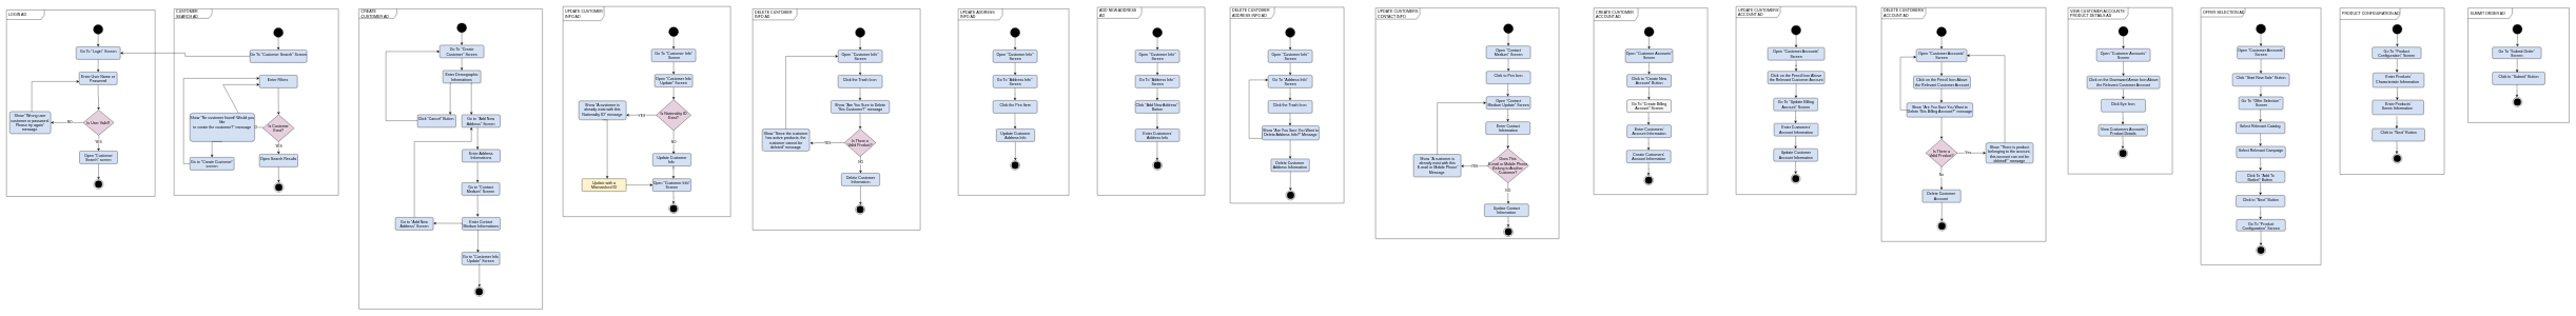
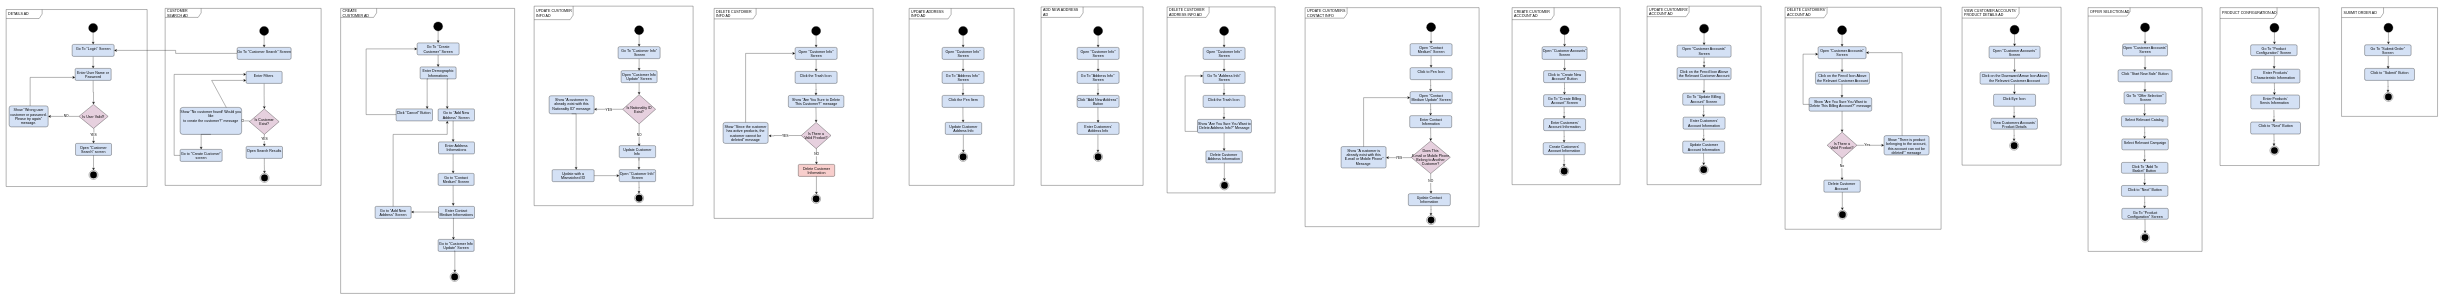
- <mxCell id="2" value="LOGIN AD" style="shape=umlFrame;whiteSpace=wrap;html=1;width=120;height=30;boundedLbl=1;verticalAlign=middle;align=left;spacingLeft=5;" parent="1" vertex="1"><mxGeometry x="20" y="31.25" width="470" height="590" as="geometry" /></mxCell>
+ <mxCell id="2" value="DETAILS AD" style="shape=umlFrame;whiteSpace=wrap;html=1;width=120;height=30;boundedLbl=1;verticalAlign=middle;align=left;spacingLeft=5;" parent="1" vertex="1"><mxGeometry x="20" y="31.25" width="470" height="590" as="geometry" /></mxCell>
- <mxCell id="161" value="Go To ''Create Billing &lt;br&gt;Account'' Screen" style="html=1;align=center;verticalAlign=top;rounded=1;absoluteArcSize=1;arcSize=10;dashed=0;fillColor=#f5f5f5;" parent="1" vertex="1"><mxGeometry x="5145" y="315" width="140" height="40" as="geometry" /></mxCell>
+ <mxCell id="161" value="Go To ''Create Billing &lt;br&gt;Account'' Screen" style="html=1;align=center;verticalAlign=top;rounded=1;absoluteArcSize=1;arcSize=10;dashed=0;fillColor=#D4E1F5;" parent="1" vertex="1"><mxGeometry x="5145" y="315" width="140" height="40" as="geometry" /></mxCell>
- <mxCell id="83" value="&lt;span style=&quot;&quot;&gt;Delete Customer Information&lt;/span&gt;" style="whiteSpace=wrap;html=1;verticalAlign=top;rounded=1;arcSize=10;dashed=0;fillColor=#D4E1F5;" parent="1" vertex="1"><mxGeometry x="2660.63" y="547.5" width="121.25" height="40" as="geometry" /></mxCell>
+ <mxCell id="83" value="&lt;span style=&quot;&quot;&gt;Delete Customer Information&lt;/span&gt;" style="whiteSpace=wrap;html=1;verticalAlign=top;rounded=1;arcSize=10;dashed=0;fillColor=#f8cecc;" parent="1" vertex="1"><mxGeometry x="2660.63" y="547.5" width="121.25" height="40" as="geometry" /></mxCell>
- <mxCell id="70" value="Update with a Mismatched ID" style="whiteSpace=wrap;html=1;verticalAlign=top;rounded=1;arcSize=10;dashed=0;fillColor=#fff2cc;" parent="1" vertex="1"><mxGeometry x="1840" y="565" width="140" height="40" as="geometry" /></mxCell>
+ <mxCell id="70" value="Update with a Mismatched ID" style="whiteSpace=wrap;html=1;verticalAlign=top;rounded=1;arcSize=10;dashed=0;fillColor=#D4E1F5;" parent="1" vertex="1"><mxGeometry x="1840" y="565" width="140" height="40" as="geometry" /></mxCell>
